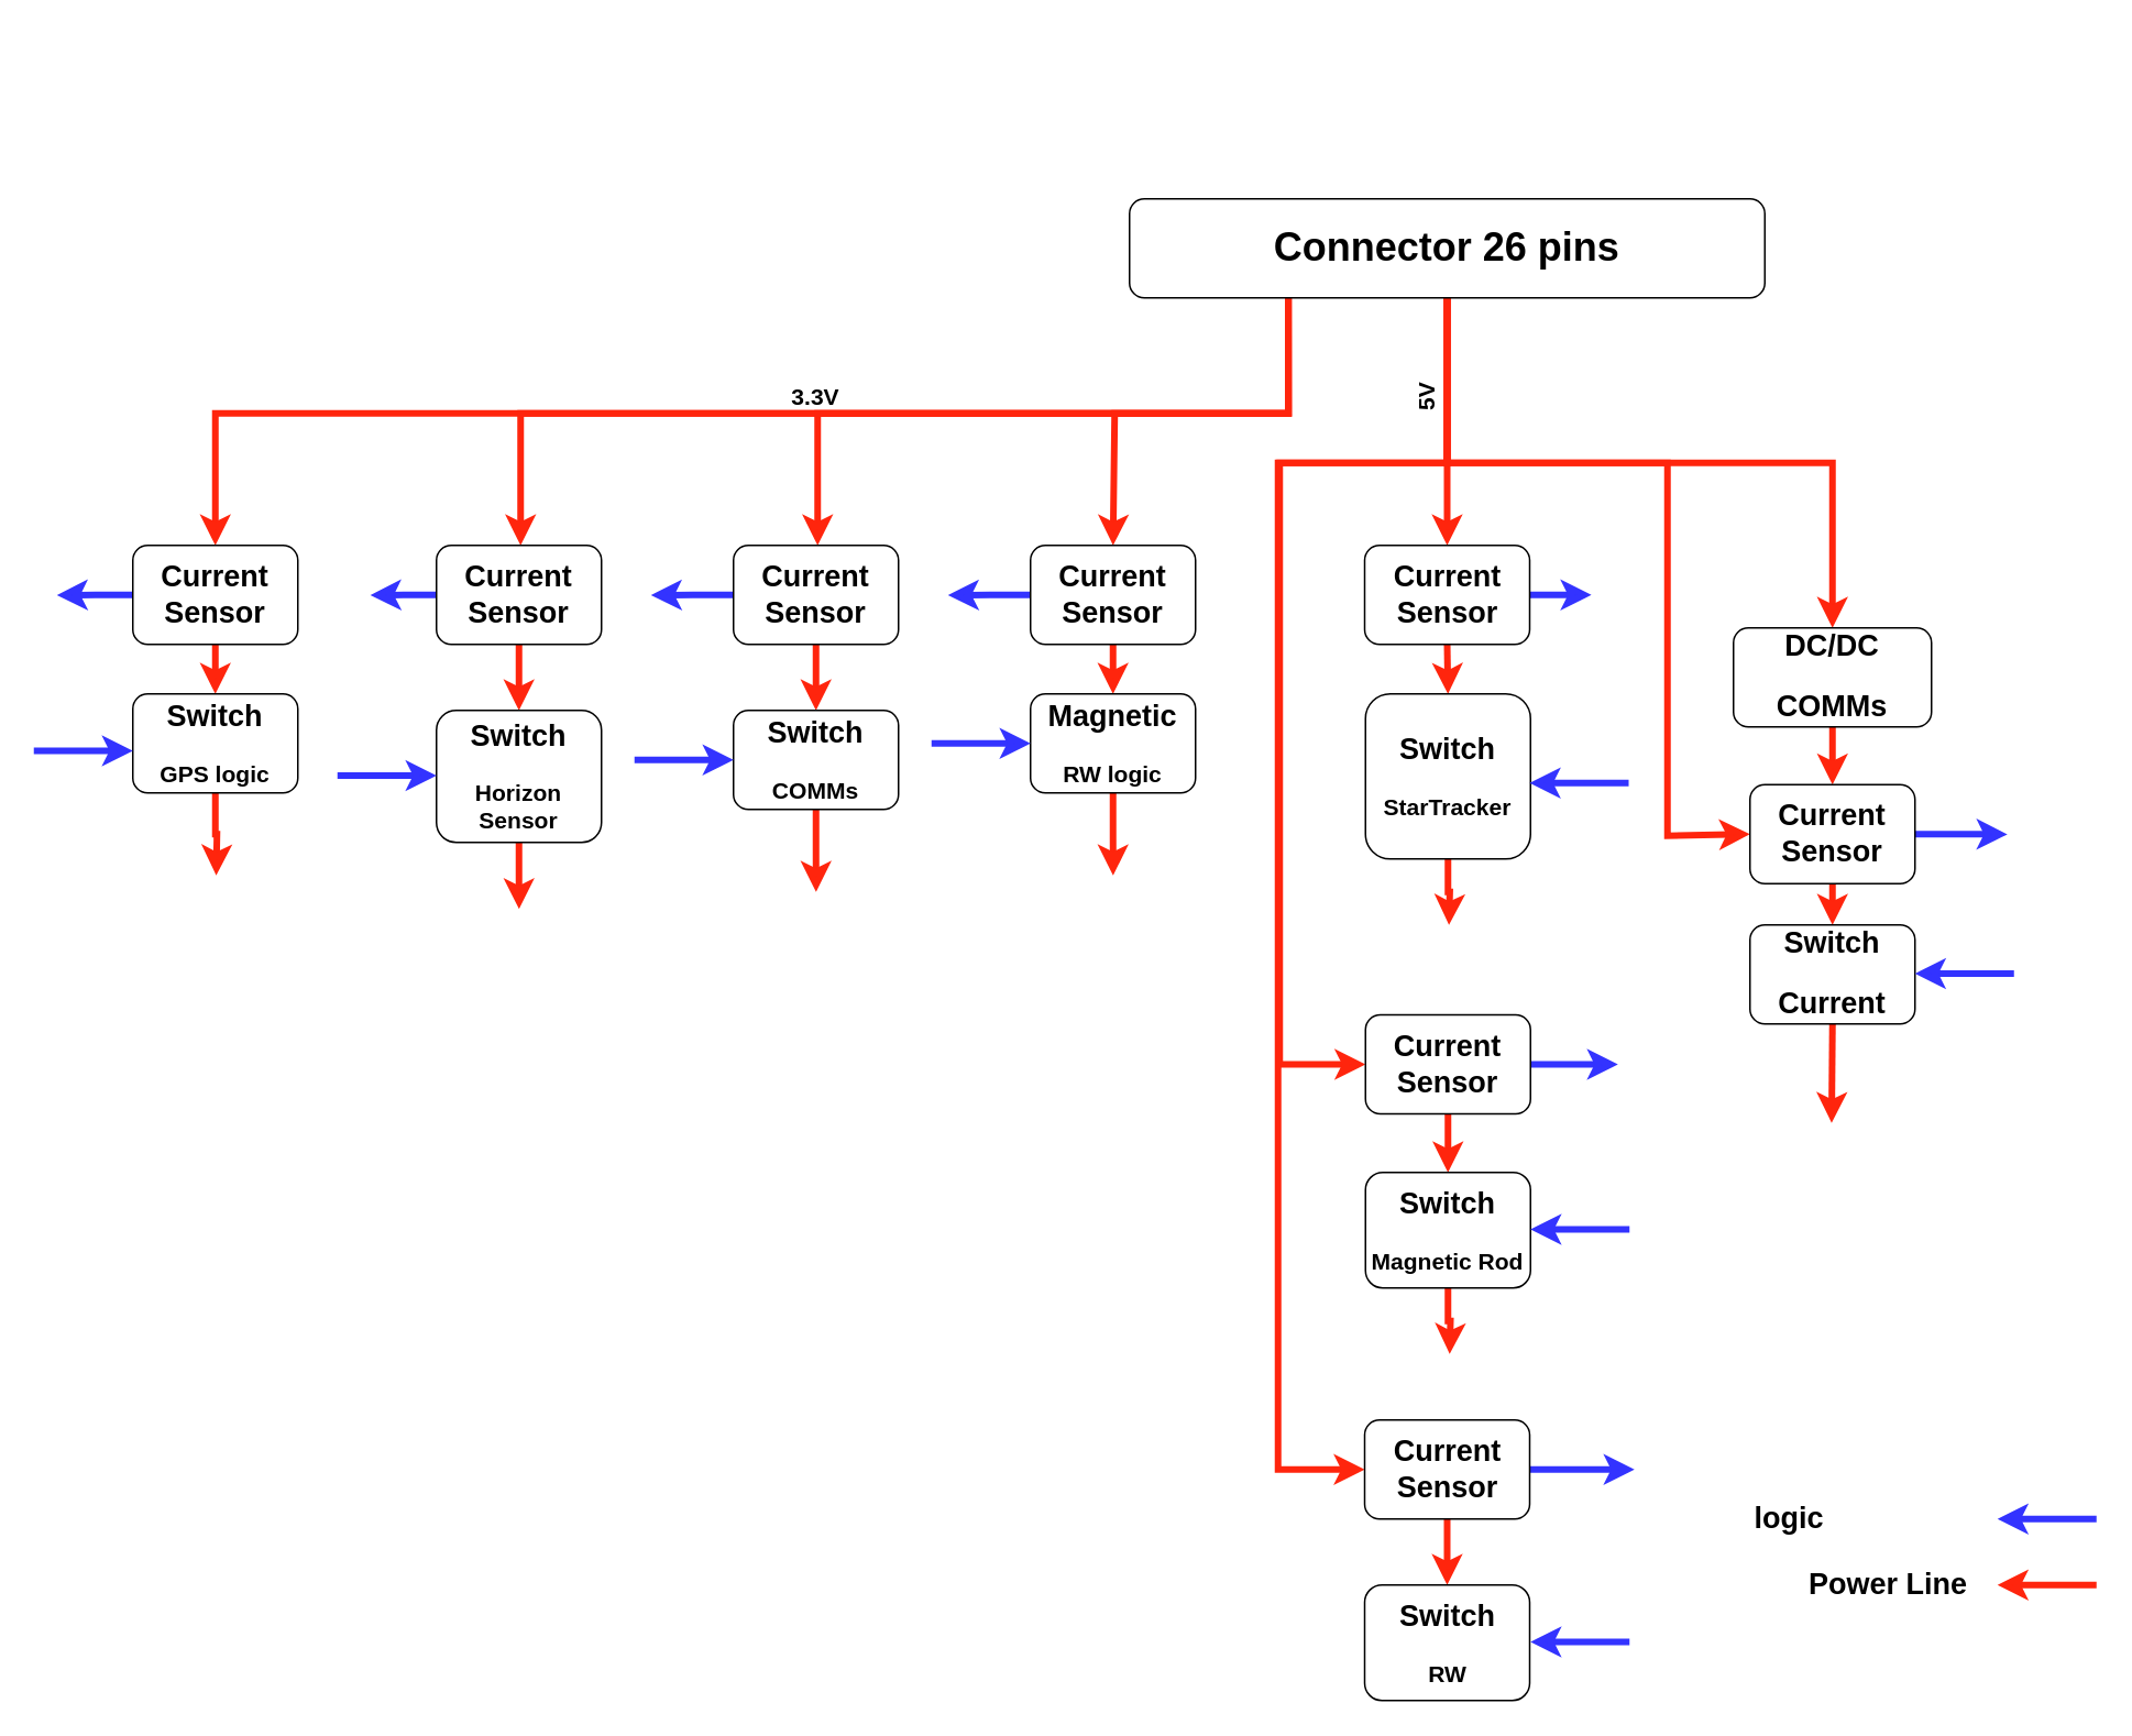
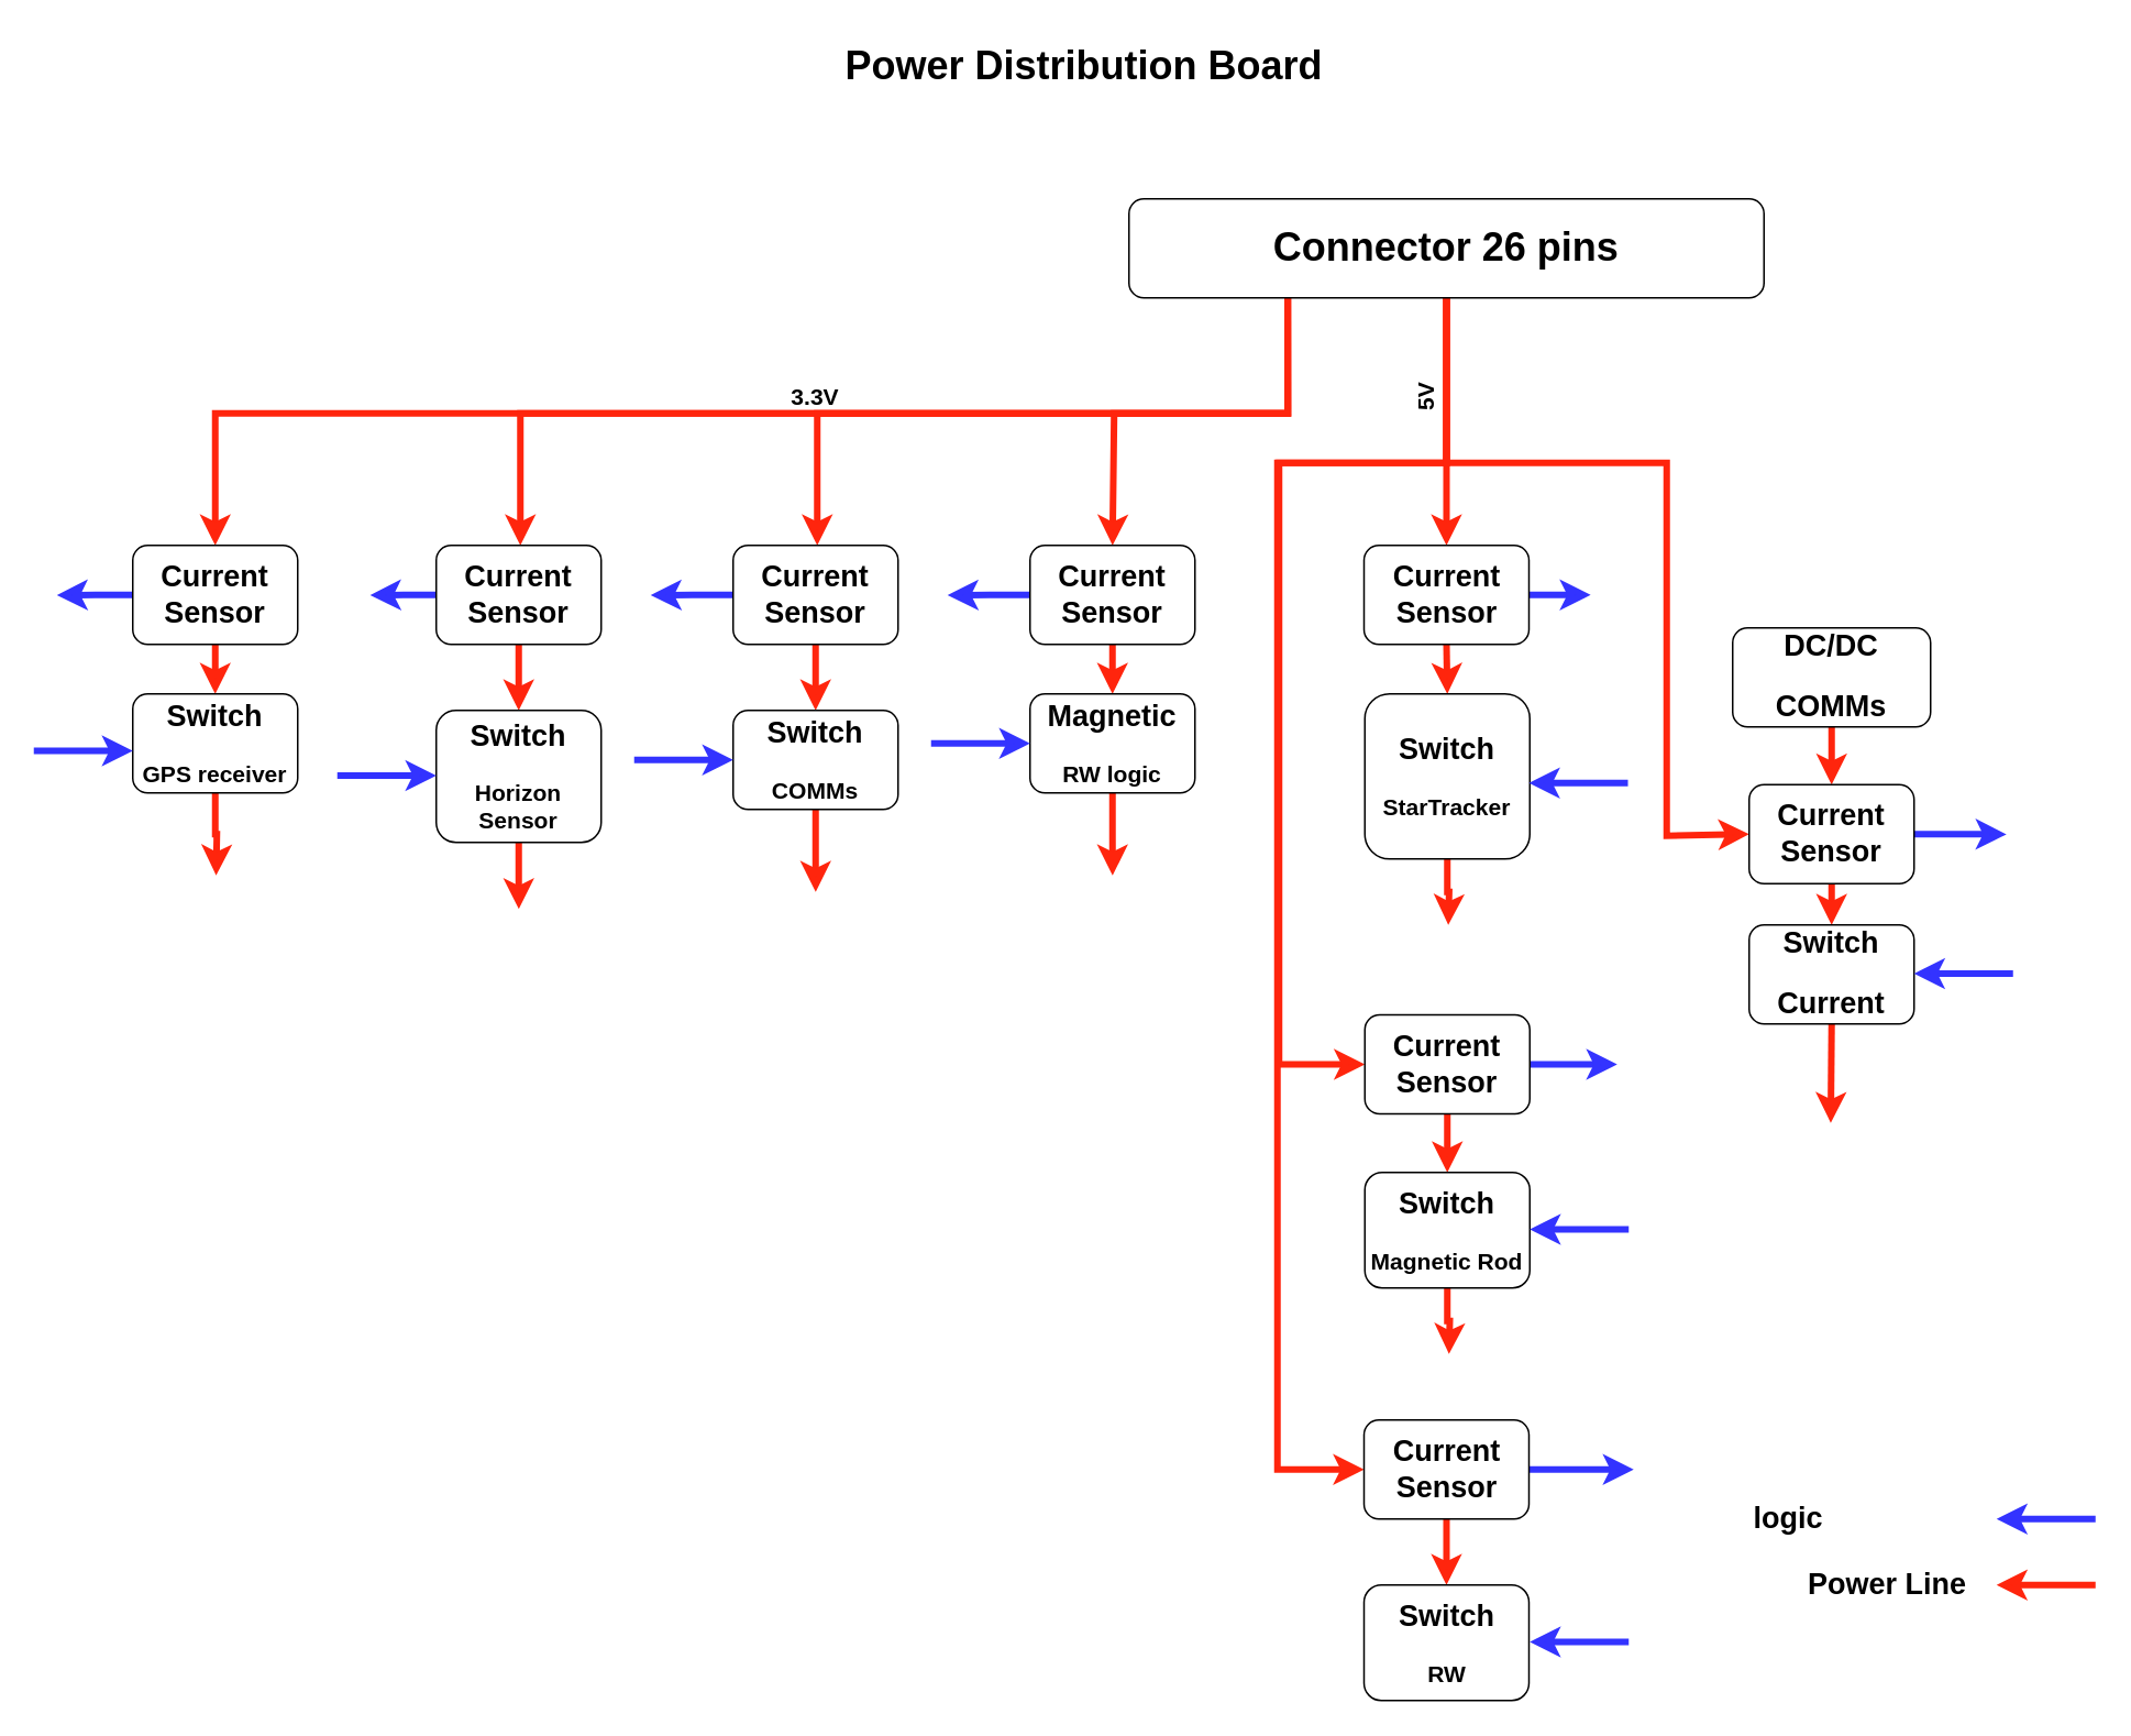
+ <mxCell id="46" value="&lt;h1&gt;Power Distribution Board&lt;/h1&gt;" style="text;html=1;strokeColor=none;fillColor=none;align=center;verticalAlign=middle;whiteSpace=wrap;rounded=0;" vertex="1" parent="1"><mxGeometry x="486.5" y="20" width="340" height="40" as="geometry" /></mxCell>
- <mxCell id="9" style="edgeStyle=orthogonalEdgeStyle;rounded=0;jumpSize=11;orthogonalLoop=1;jettySize=auto;html=1;exitX=0.5;exitY=1;exitDx=0;exitDy=0;entryX=0.5;entryY=0;entryDx=0;entryDy=0;strokeColor=#FF250D;strokeWidth=4;" edge="1" parent="1" source="11" target="40"><mxGeometry relative="1" as="geometry" /></mxCell>
- <mxCell id="16" value="&lt;h2&gt;Switch &lt;br&gt;&lt;/h2&gt;&lt;div&gt;&lt;h3&gt;GPS logic&lt;/h3&gt;&lt;/div&gt;" style="rounded=1;whiteSpace=wrap;html=1;" vertex="1" parent="1"><mxGeometry x="80" y="420" width="100" height="60" as="geometry" /></mxCell>
+ <mxCell id="16" value="&lt;h2&gt;Switch &lt;br&gt;&lt;/h2&gt;&lt;div&gt;&lt;h3&gt;GPS receiver&lt;/h3&gt;&lt;/div&gt;" style="rounded=1;whiteSpace=wrap;html=1;" vertex="1" parent="1"><mxGeometry x="80" y="420" width="100" height="60" as="geometry" /></mxCell>
